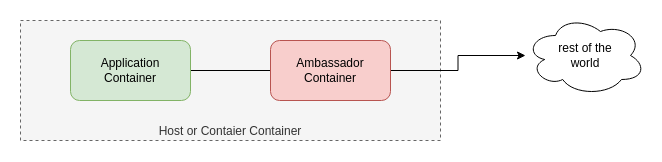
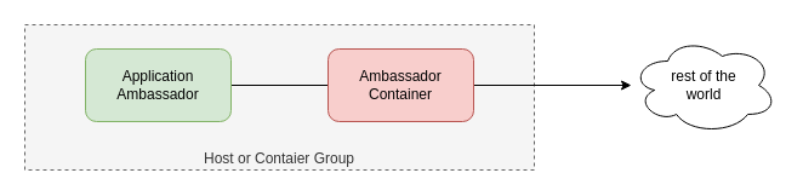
- <mxCell id="7" value="rest of the&lt;br&gt;world" style="ellipse;shape=cloud;whiteSpace=wrap;html=1;" vertex="1" parent="1"><mxGeometry x="525" y="15" width="120" height="80" as="geometry" /></mxCell>
+ <mxCell id="7" value="rest of the&lt;br&gt;world" style="ellipse;shape=cloud;whiteSpace=wrap;html=1;" vertex="1" parent="1"><mxGeometry x="520" y="30" width="120" height="80" as="geometry" /></mxCell>
- <mxCell id="4" value="Application&lt;br&gt;Container" style="rounded=1;whiteSpace=wrap;html=1;fillColor=#d5e8d4;strokeColor=#82b366;sketch=0;shadow=0;" parent="1" vertex="1"><mxGeometry x="70" y="40" width="120" height="60" as="geometry" /></mxCell>
+ <mxCell id="4" value="Application&lt;br&gt;Ambassador" style="rounded=1;whiteSpace=wrap;html=1;fillColor=#d5e8d4;strokeColor=#82b366;sketch=0;shadow=0;" parent="1" vertex="1"><mxGeometry x="70" y="40" width="120" height="60" as="geometry" /></mxCell>
- <mxCell id="2" value="Host or Contaier Container" style="rounded=0;whiteSpace=wrap;html=1;verticalAlign=bottom;fillColor=#f5f5f5;strokeColor=#666666;fontColor=#333333;sketch=0;shadow=0;glass=0;dashed=1;" parent="1" vertex="1"><mxGeometry x="20" y="20" width="420" height="120" as="geometry" /></mxCell>
+ <mxCell id="2" value="Host or Contaier Group" style="rounded=0;whiteSpace=wrap;html=1;verticalAlign=bottom;fillColor=#f5f5f5;strokeColor=#666666;fontColor=#333333;sketch=0;shadow=0;glass=0;dashed=1;" parent="1" vertex="1"><mxGeometry x="20" y="20" width="420" height="120" as="geometry" /></mxCell>
